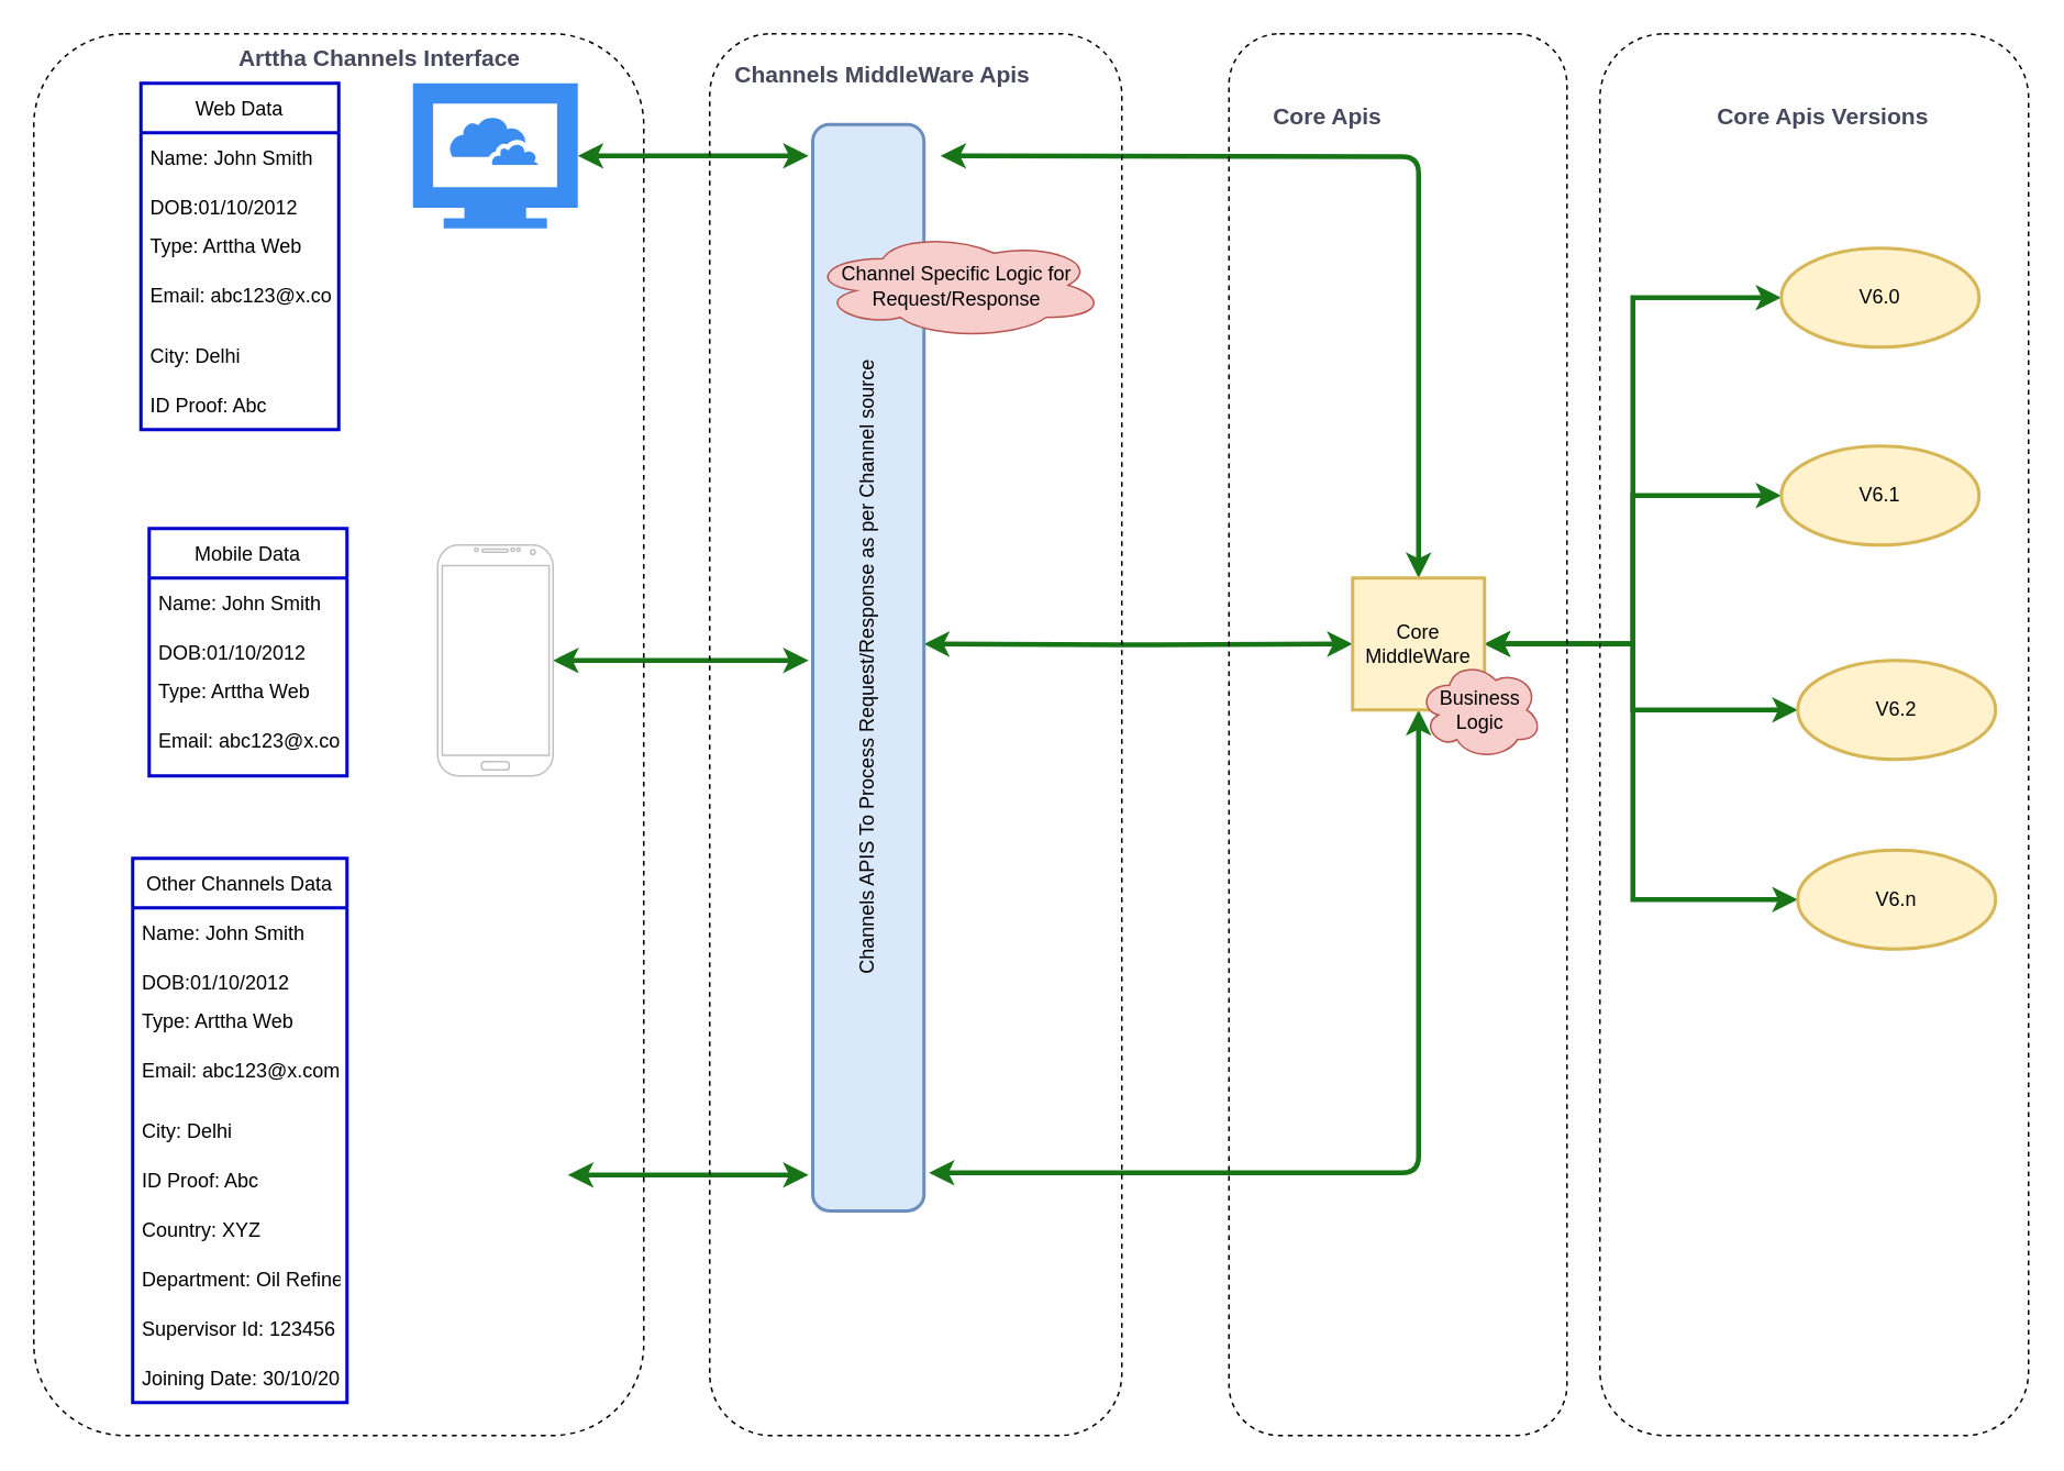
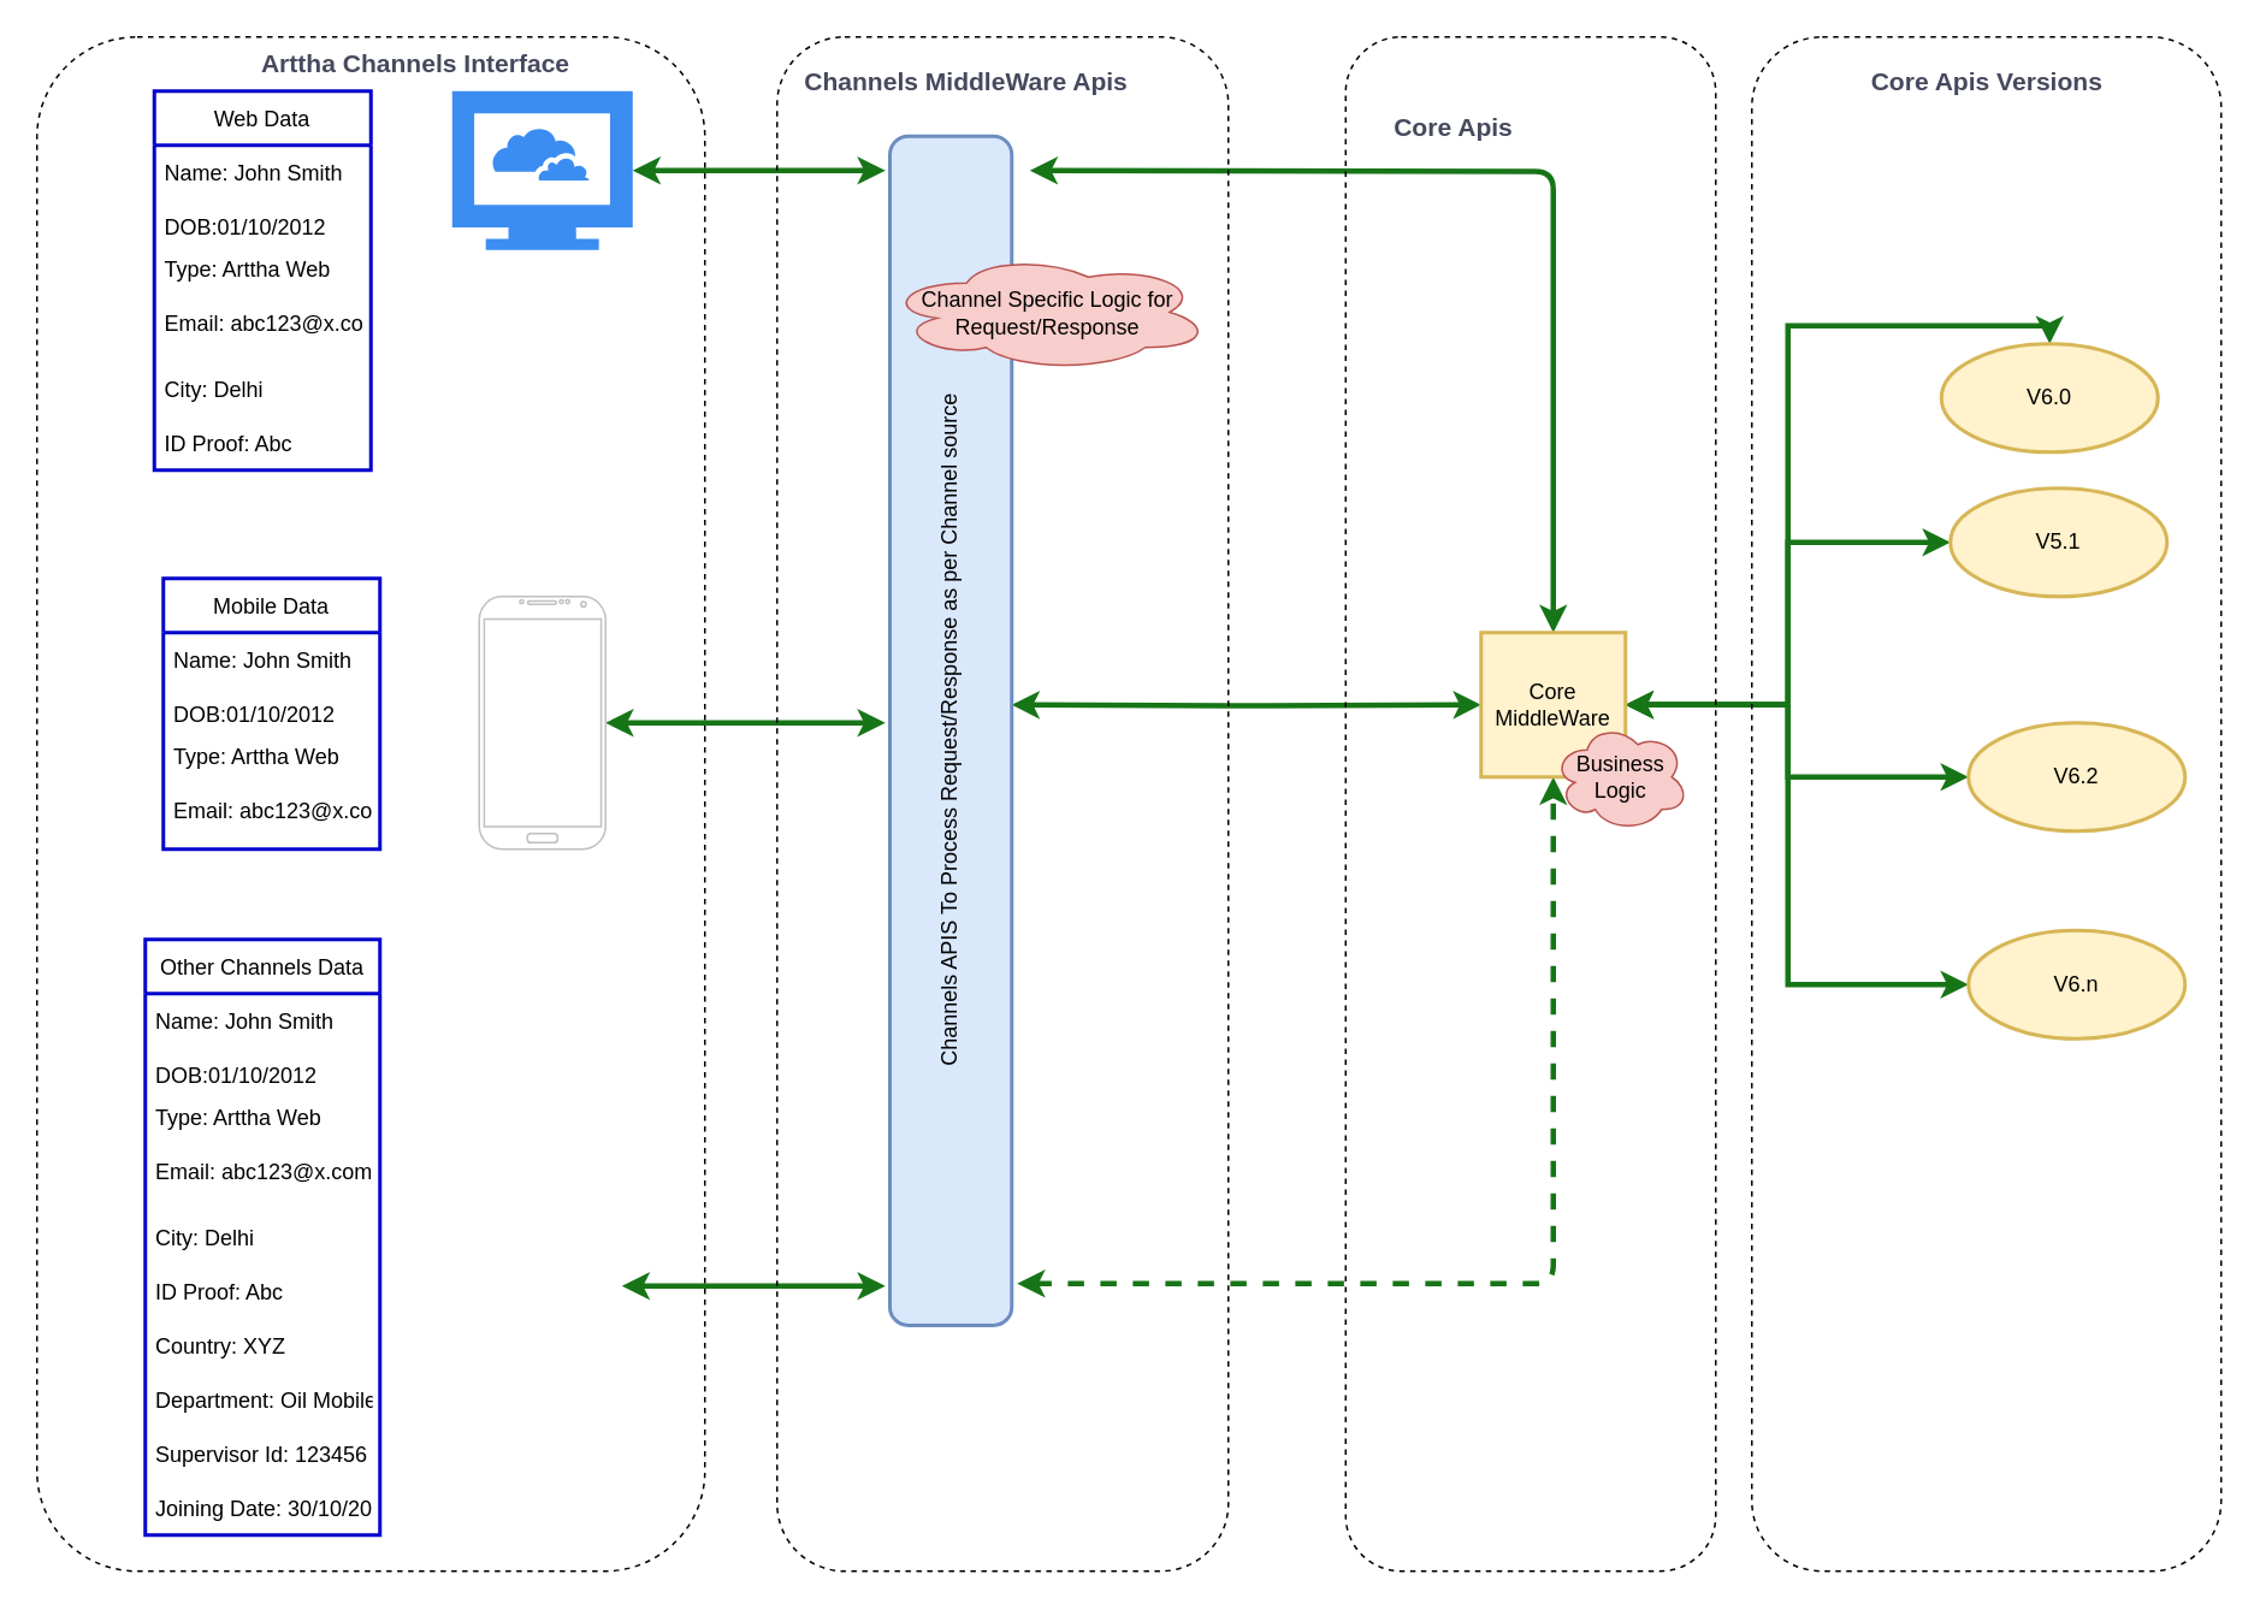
- <mxCell id="51" value="&lt;h3&gt;Core Apis Versions&lt;/h3&gt;" style="text;html=1;strokeColor=none;fillColor=none;align=center;verticalAlign=middle;whiteSpace=wrap;rounded=0;dashed=1;sketch=0;fontColor=#46495D;" vertex="1" parent="1"><mxGeometry x="1032.5" y="55" width="145" height="30" as="geometry" /></mxCell>
+ <mxCell id="51" value="&lt;h3&gt;Core Apis Versions&lt;/h3&gt;" style="text;html=1;strokeColor=none;fillColor=none;align=center;verticalAlign=middle;whiteSpace=wrap;rounded=0;dashed=1;sketch=0;fontColor=#46495D;" vertex="1" parent="1"><mxGeometry x="1027.5" y="30" width="145" height="30" as="geometry" /></mxCell>
- <mxCell id="47" value="V6.0" style="ellipse;whiteSpace=wrap;html=1;strokeColor=#d6b656;strokeWidth=2;fillColor=#fff2cc;" vertex="1" parent="1"><mxGeometry x="1080" y="150" width="120" height="60" as="geometry" /></mxCell>
+ <mxCell id="47" value="V6.0" style="ellipse;whiteSpace=wrap;html=1;strokeColor=#d6b656;strokeWidth=2;fillColor=#fff2cc;" vertex="1" parent="1"><mxGeometry x="1075" y="190" width="120" height="60" as="geometry" /></mxCell>
- <mxCell id="46" value="V6.1" style="ellipse;whiteSpace=wrap;html=1;strokeColor=#d6b656;strokeWidth=2;fillColor=#fff2cc;" vertex="1" parent="1"><mxGeometry x="1080" y="270" width="120" height="60" as="geometry" /></mxCell>
+ <mxCell id="46" value="V5.1" style="ellipse;whiteSpace=wrap;html=1;strokeColor=#d6b656;strokeWidth=2;fillColor=#fff2cc;" vertex="1" parent="1"><mxGeometry x="1080" y="270" width="120" height="60" as="geometry" /></mxCell>
- <mxCell id="11" style="edgeStyle=orthogonalEdgeStyle;rounded=1;orthogonalLoop=1;jettySize=auto;html=1;entryX=0.5;entryY=1;entryDx=0;entryDy=0;strokeColor=#177517;strokeWidth=3;startArrow=classic;startFill=1;exitX=0.035;exitY=1.044;exitDx=0;exitDy=0;exitPerimeter=0;" parent="1" source="9" target="16" edge="1"><mxGeometry relative="1" as="geometry"><mxPoint x="860" y="550" as="targetPoint" /><mxPoint x="590" y="710" as="sourcePoint" /><Array as="points"><mxPoint x="860" y="711" /></Array></mxGeometry></mxCell>
+ <mxCell id="11" style="edgeStyle=orthogonalEdgeStyle;rounded=1;orthogonalLoop=1;jettySize=auto;html=1;entryX=0.5;entryY=1;entryDx=0;entryDy=0;strokeColor=#177517;strokeWidth=3;startArrow=classic;startFill=1;exitX=0.035;exitY=1.044;exitDx=0;exitDy=0;exitPerimeter=0;dashed=1;" parent="1" source="9" target="16" edge="1"><mxGeometry relative="1" as="geometry"><mxPoint x="860" y="550" as="targetPoint" /><mxPoint x="590" y="710" as="sourcePoint" /><Array as="points"><mxPoint x="860" y="711" /></Array></mxGeometry></mxCell>
- <mxCell id="38" value="Department: Oil Refinery" style="text;strokeColor=none;fillColor=none;align=left;verticalAlign=middle;spacingLeft=4;spacingRight=4;overflow=hidden;points=[[0,0.5],[1,0.5]];portConstraint=eastwest;rotatable=0;" parent="30" vertex="1"><mxGeometry y="240" width="130" height="30" as="geometry" /></mxCell>
+ <mxCell id="38" value="Department: Oil Mobile" style="text;strokeColor=none;fillColor=none;align=left;verticalAlign=middle;spacingLeft=4;spacingRight=4;overflow=hidden;points=[[0,0.5],[1,0.5]];portConstraint=eastwest;rotatable=0;" parent="30" vertex="1"><mxGeometry y="240" width="130" height="30" as="geometry" /></mxCell>
